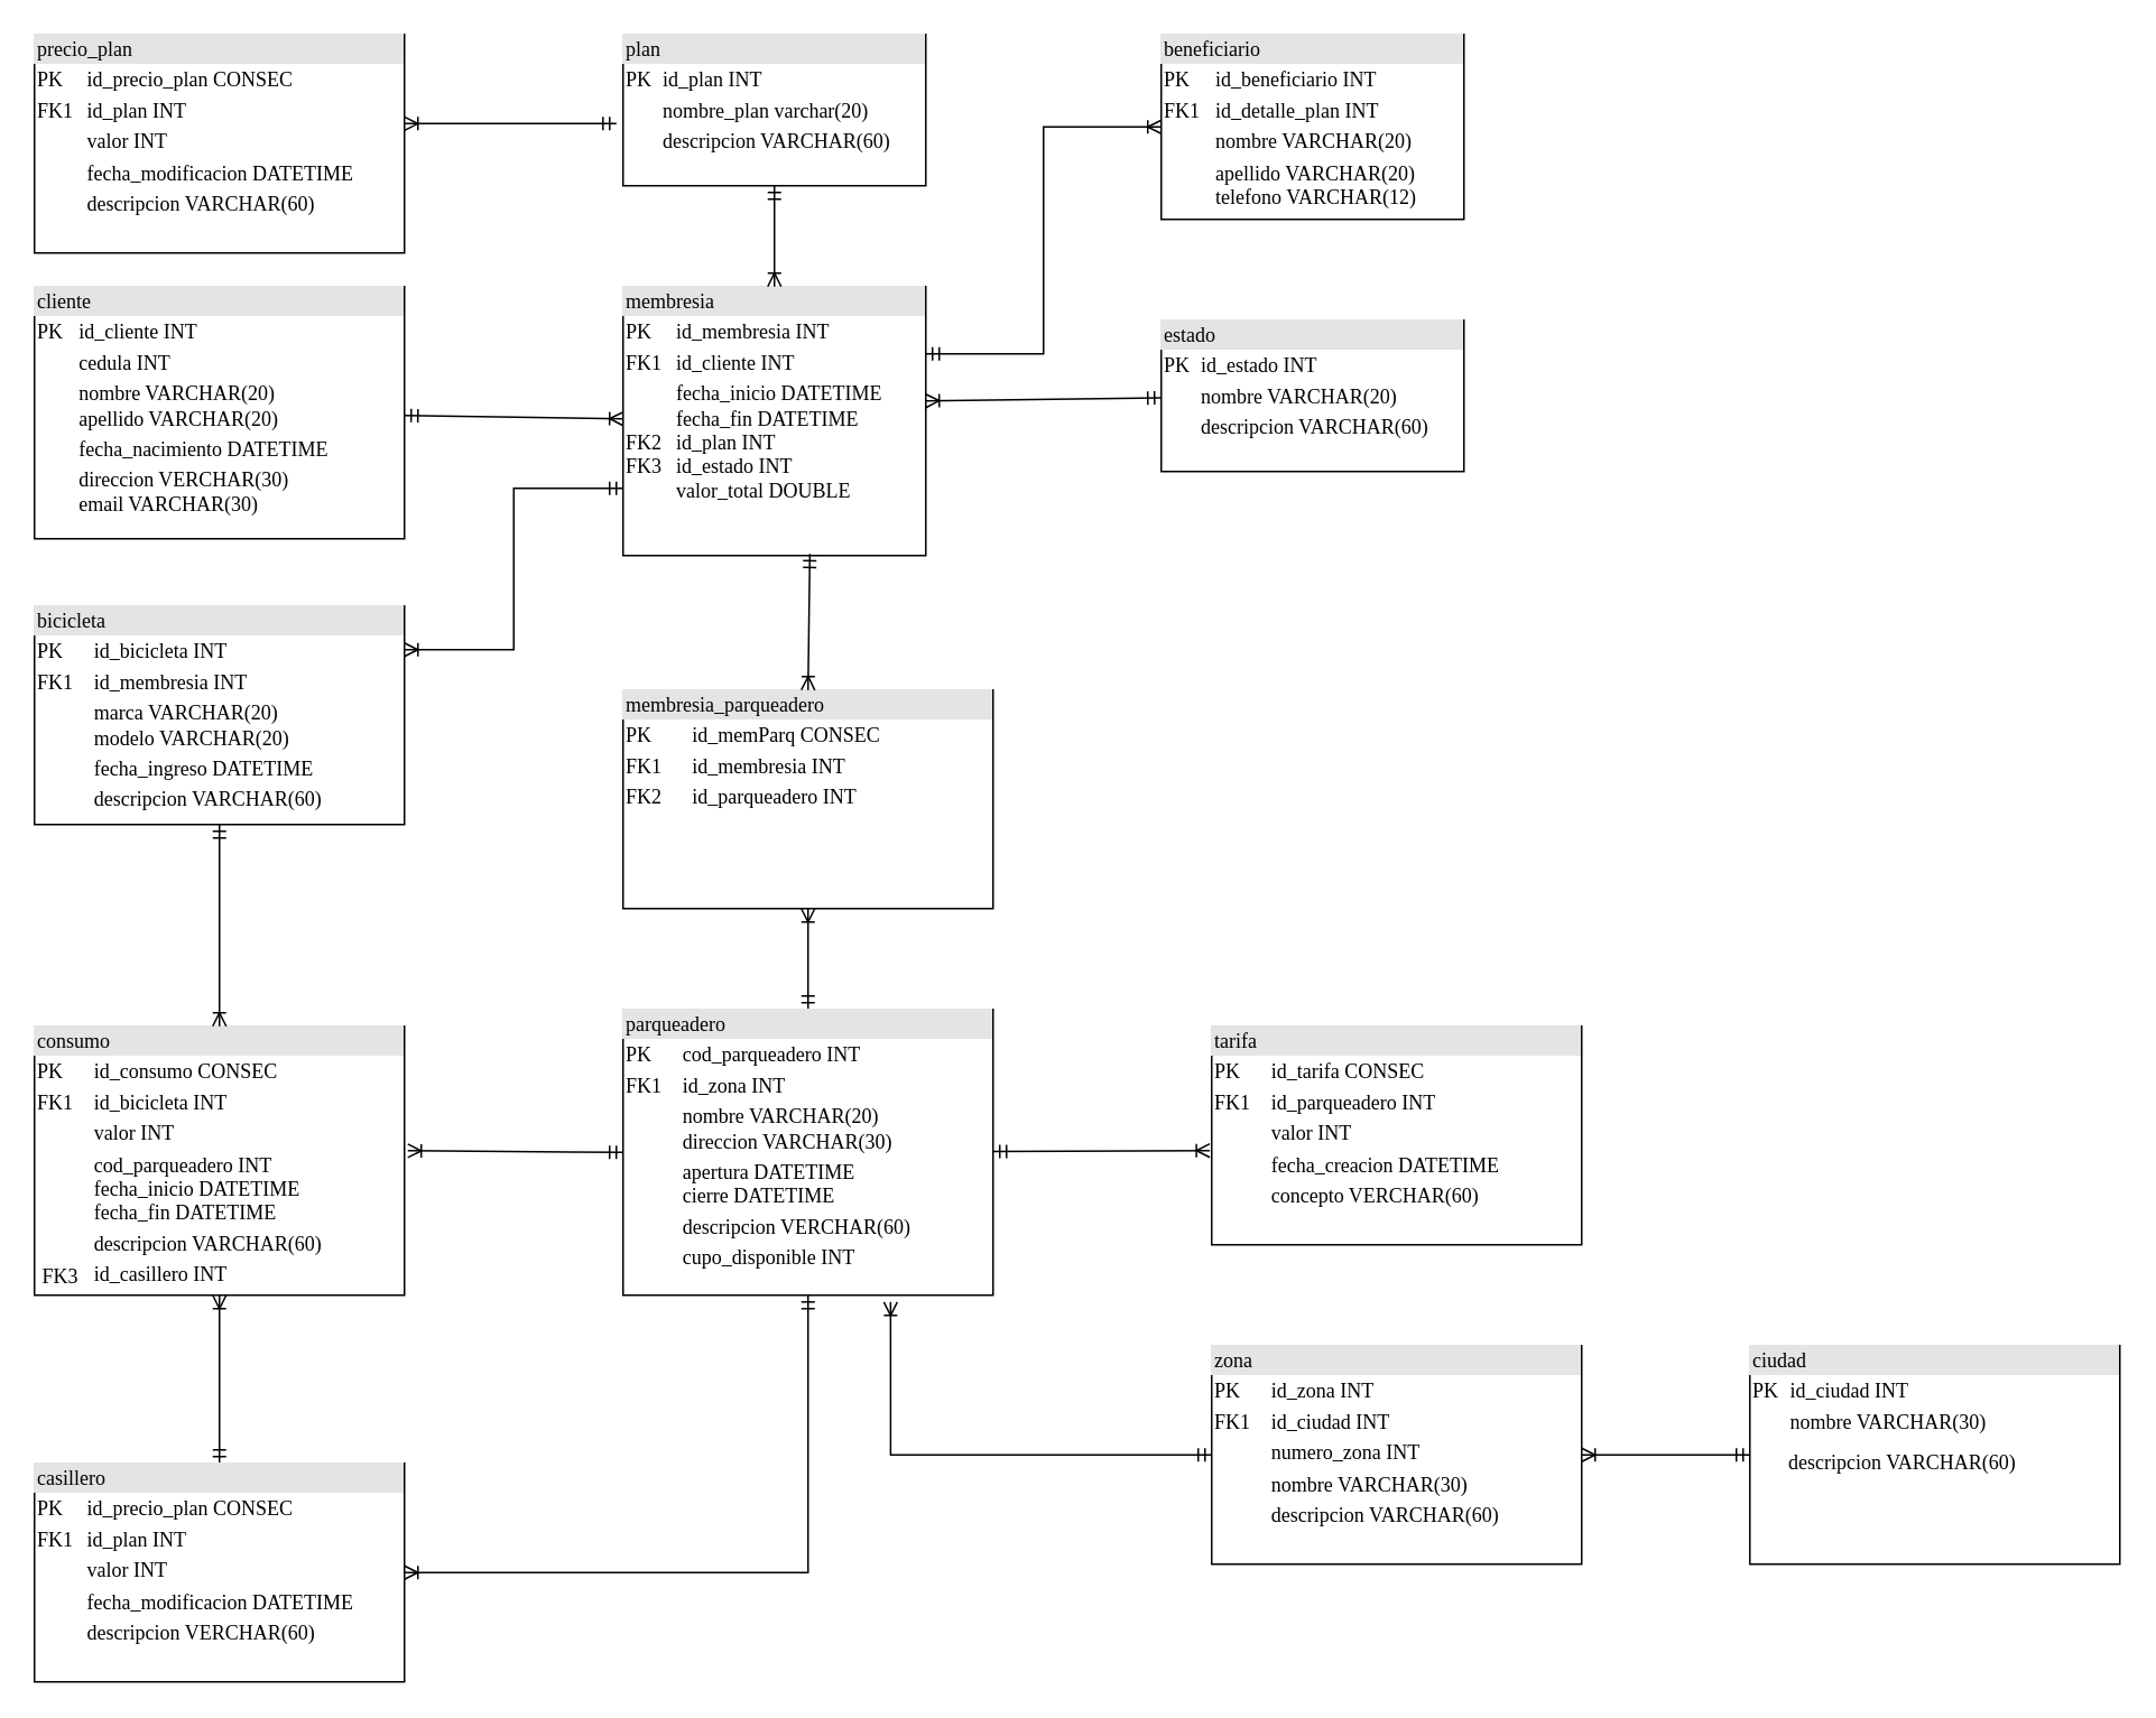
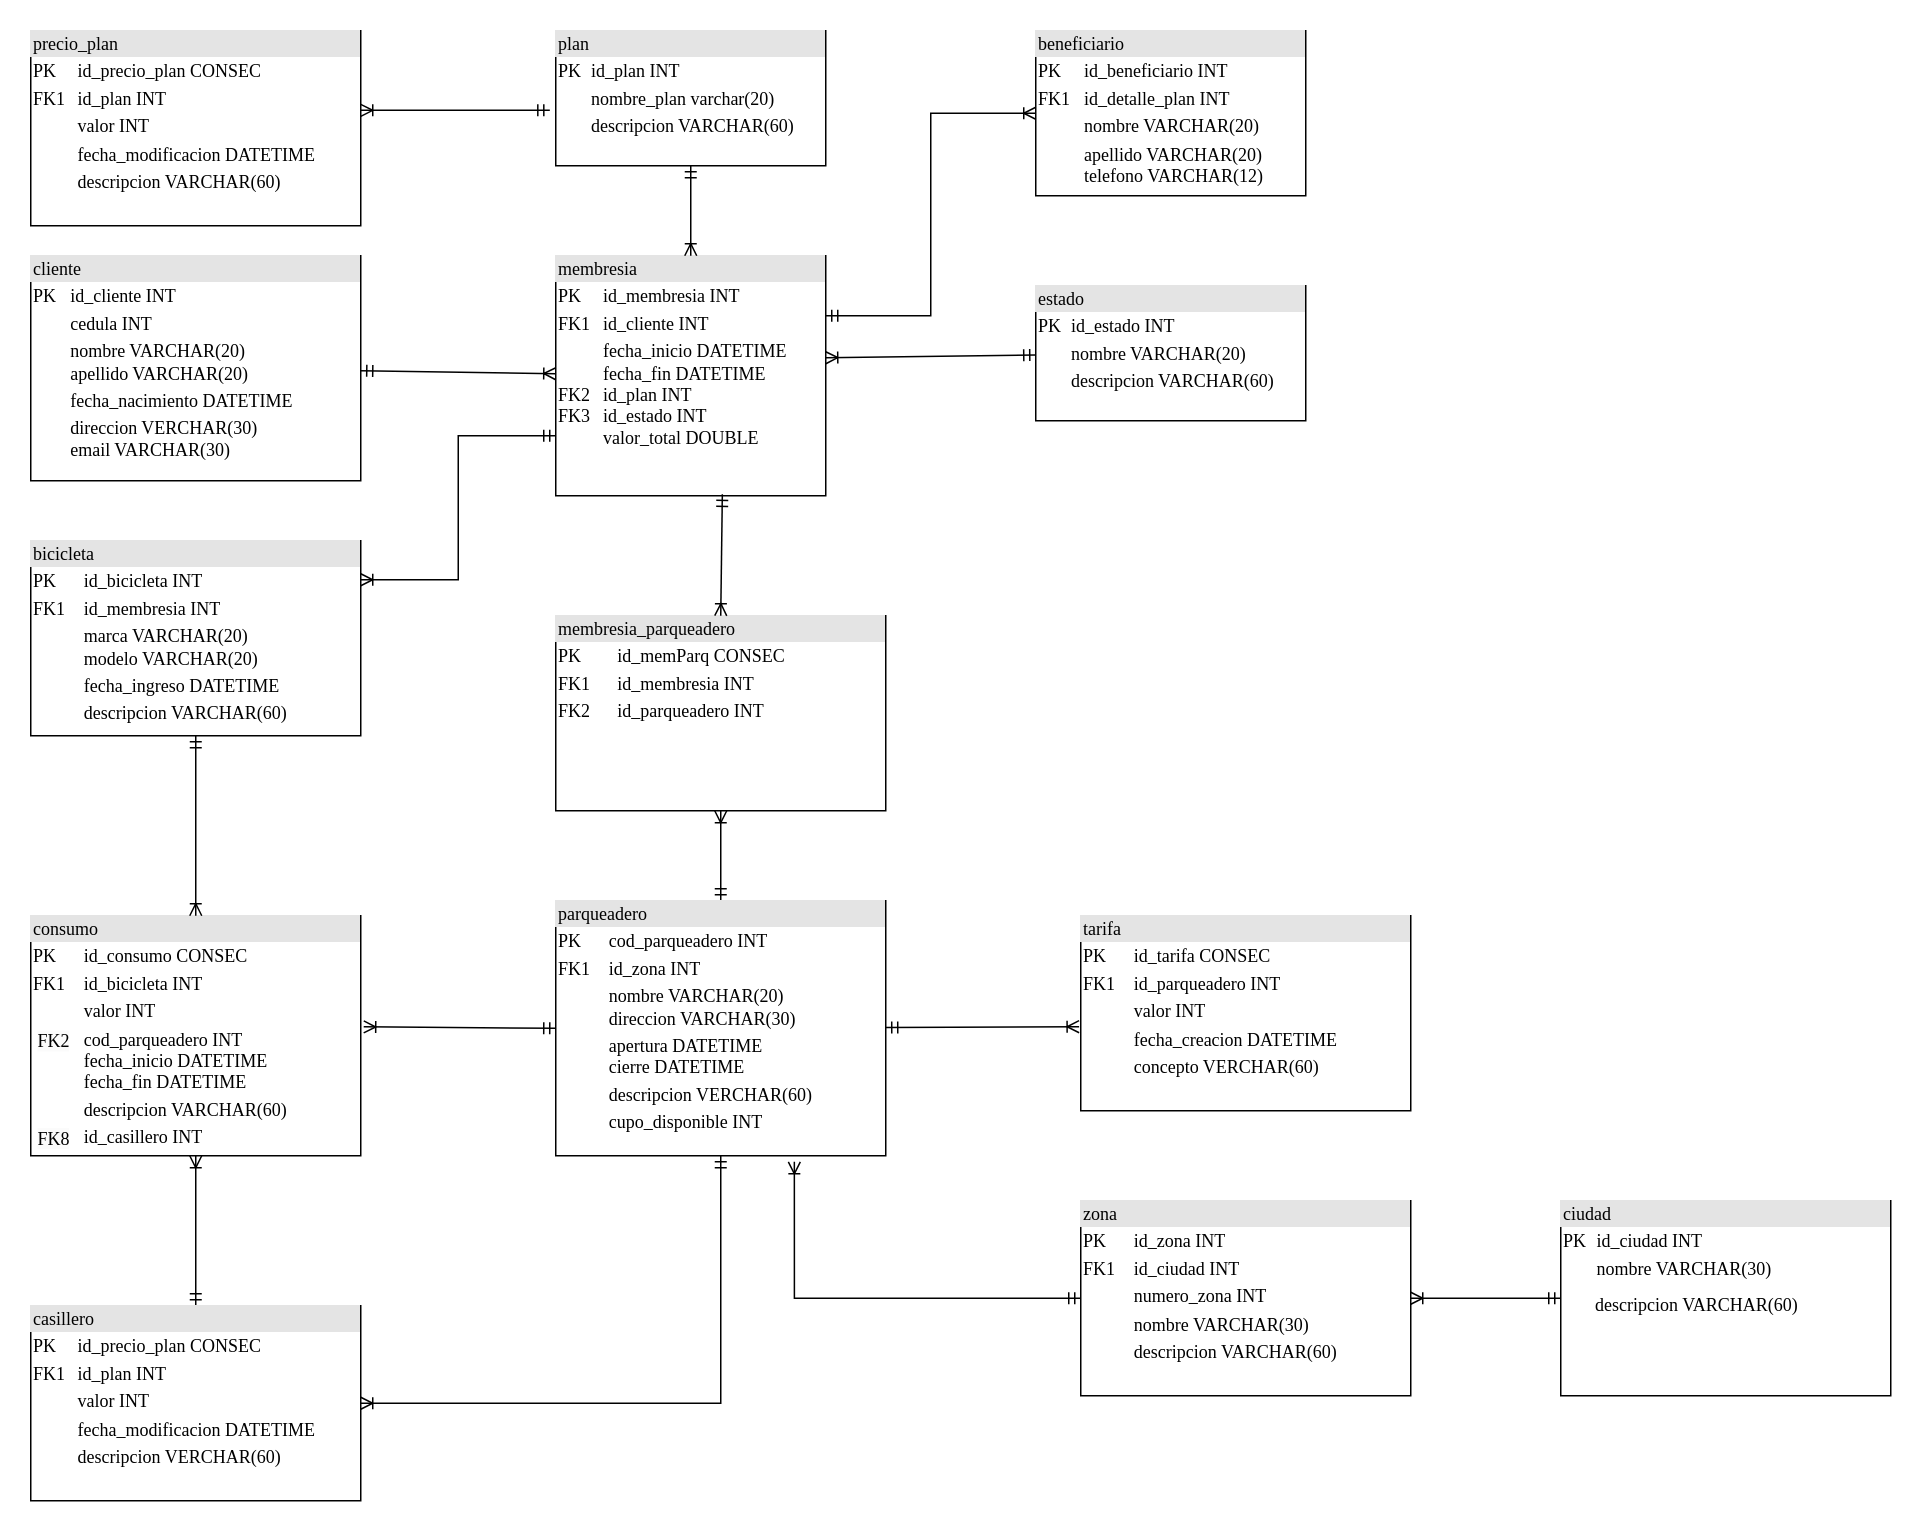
+ <mxCell id="26" value="&lt;span style=&quot;color: rgb(0, 0, 0); font-family: Verdana; font-size: 12px; font-style: normal; font-variant-ligatures: normal; font-variant-caps: normal; font-weight: 400; letter-spacing: normal; orphans: 2; text-align: left; text-indent: 0px; text-transform: none; widows: 2; word-spacing: 0px; -webkit-text-stroke-width: 0px; white-space: nowrap; background-color: rgb(251, 251, 251); text-decoration-thickness: initial; text-decoration-style: initial; text-decoration-color: initial; display: inline !important; float: none;&quot;&gt;FK2&lt;/span&gt;" style="text;whiteSpace=wrap;html=1;" vertex="1" parent="1"><mxGeometry x="23" y="680" width="30" height="20" as="geometry" /></mxCell>
- <mxCell id="27" value="&lt;span style=&quot;color: rgb(0, 0, 0); font-family: Verdana; font-size: 12px; font-style: normal; font-variant-ligatures: normal; font-variant-caps: normal; font-weight: 400; letter-spacing: normal; orphans: 2; text-align: left; text-indent: 0px; text-transform: none; widows: 2; word-spacing: 0px; -webkit-text-stroke-width: 0px; white-space: nowrap; background-color: rgb(251, 251, 251); text-decoration-thickness: initial; text-decoration-style: initial; text-decoration-color: initial; display: inline !important; float: none;&quot;&gt;FK3&lt;/span&gt;" style="text;whiteSpace=wrap;html=1;" vertex="1" parent="1"><mxGeometry x="23" y="745" width="30" height="20" as="geometry" /></mxCell>
+ <mxCell id="27" value="&lt;span style=&quot;color: rgb(0, 0, 0); font-family: Verdana; font-size: 12px; font-style: normal; font-variant-ligatures: normal; font-variant-caps: normal; font-weight: 400; letter-spacing: normal; orphans: 2; text-align: left; text-indent: 0px; text-transform: none; widows: 2; word-spacing: 0px; -webkit-text-stroke-width: 0px; white-space: nowrap; background-color: rgb(251, 251, 251); text-decoration-thickness: initial; text-decoration-style: initial; text-decoration-color: initial; display: inline !important; float: none;&quot;&gt;FK8&lt;/span&gt;" style="text;whiteSpace=wrap;html=1;" vertex="1" parent="1"><mxGeometry x="23" y="745" width="30" height="20" as="geometry" /></mxCell>
